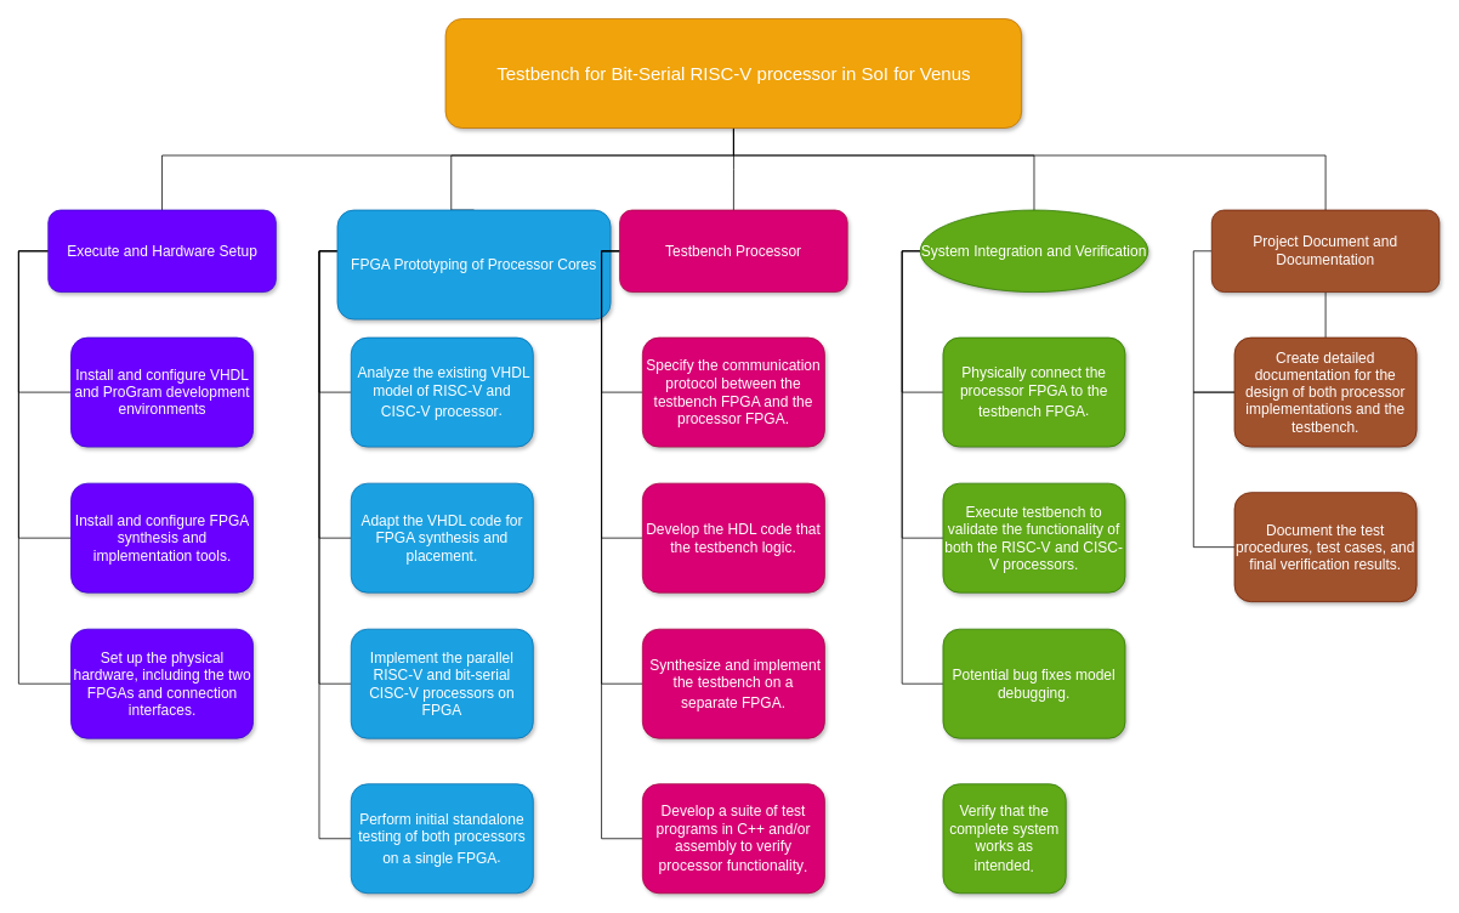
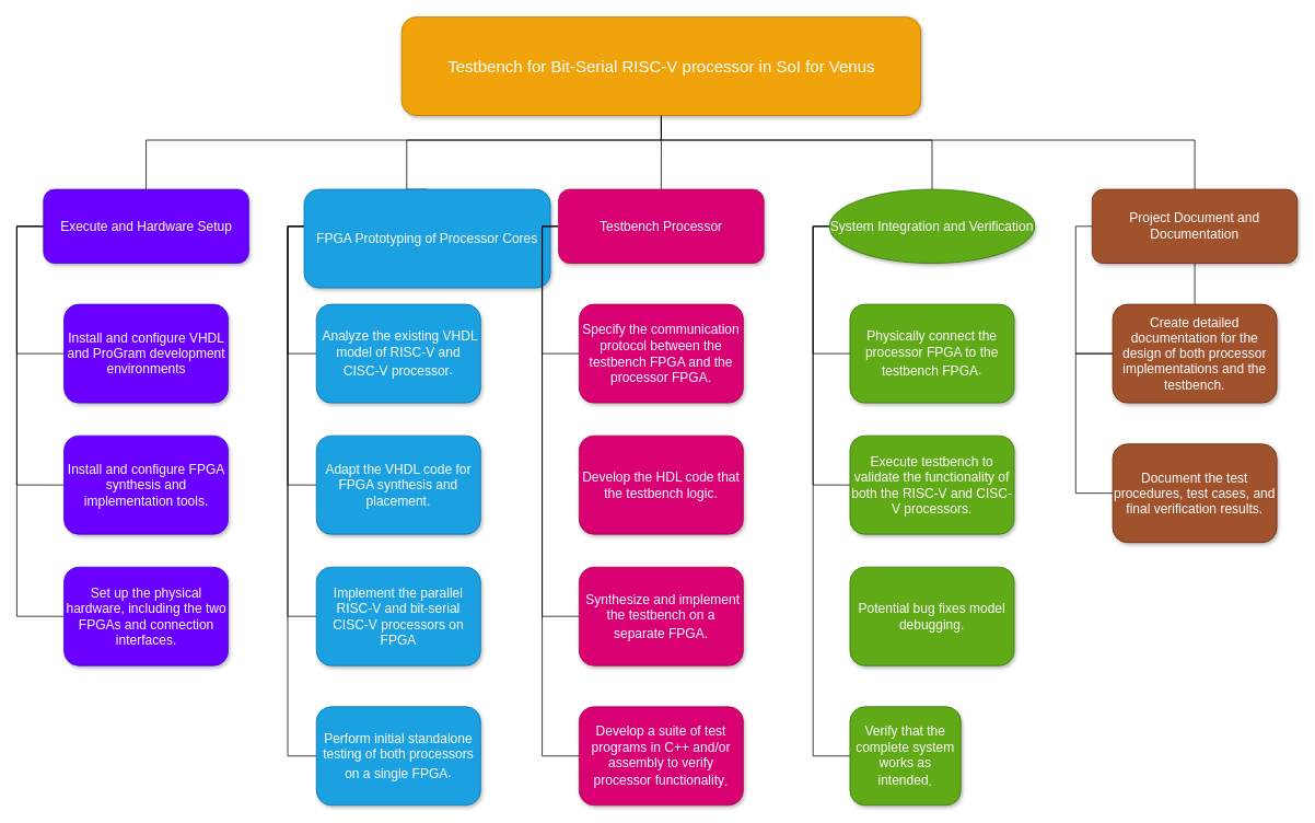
- <mxCell id="14" style="edgeStyle=orthogonalEdgeStyle;rounded=0;orthogonalLoop=1;jettySize=auto;html=1;entryX=0;entryY=0.5;entryDx=0;entryDy=0;endArrow=none;endFill=0;" edge="1" parent="1" source="17" target="30"><mxGeometry relative="1" as="geometry"><Array as="points"><mxPoint x="660" y="275" /><mxPoint x="660" y="590" /></Array></mxGeometry></mxCell>
- <mxCell id="35" style="edgeStyle=orthogonalEdgeStyle;rounded=0;orthogonalLoop=1;jettySize=auto;html=1;entryX=0;entryY=0.5;entryDx=0;entryDy=0;endArrow=none;endFill=0;" edge="1" parent="1" source="37" target="40"><mxGeometry relative="1" as="geometry"><Array as="points"><mxPoint x="990" y="275" /><mxPoint x="990" y="750" /></Array></mxGeometry></mxCell>
+ <mxCell id="36" style="edgeStyle=orthogonalEdgeStyle;rounded=0;orthogonalLoop=1;jettySize=auto;html=1;entryX=0;entryY=0.5;entryDx=0;entryDy=0;endArrow=none;endFill=0;" edge="1" parent="1" source="37" target="41"><mxGeometry relative="1" as="geometry"><Array as="points"><mxPoint x="990" y="275" /><mxPoint x="990" y="920" /></Array></mxGeometry></mxCell>
